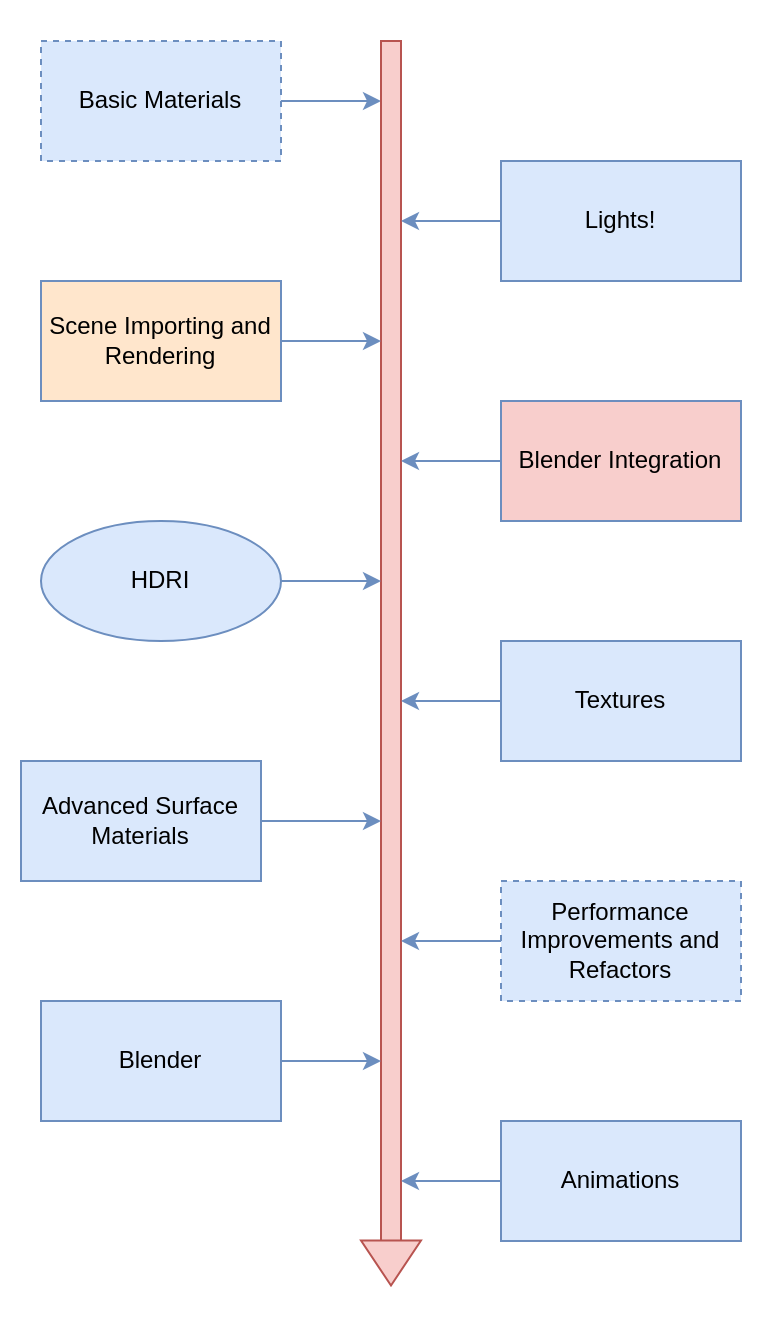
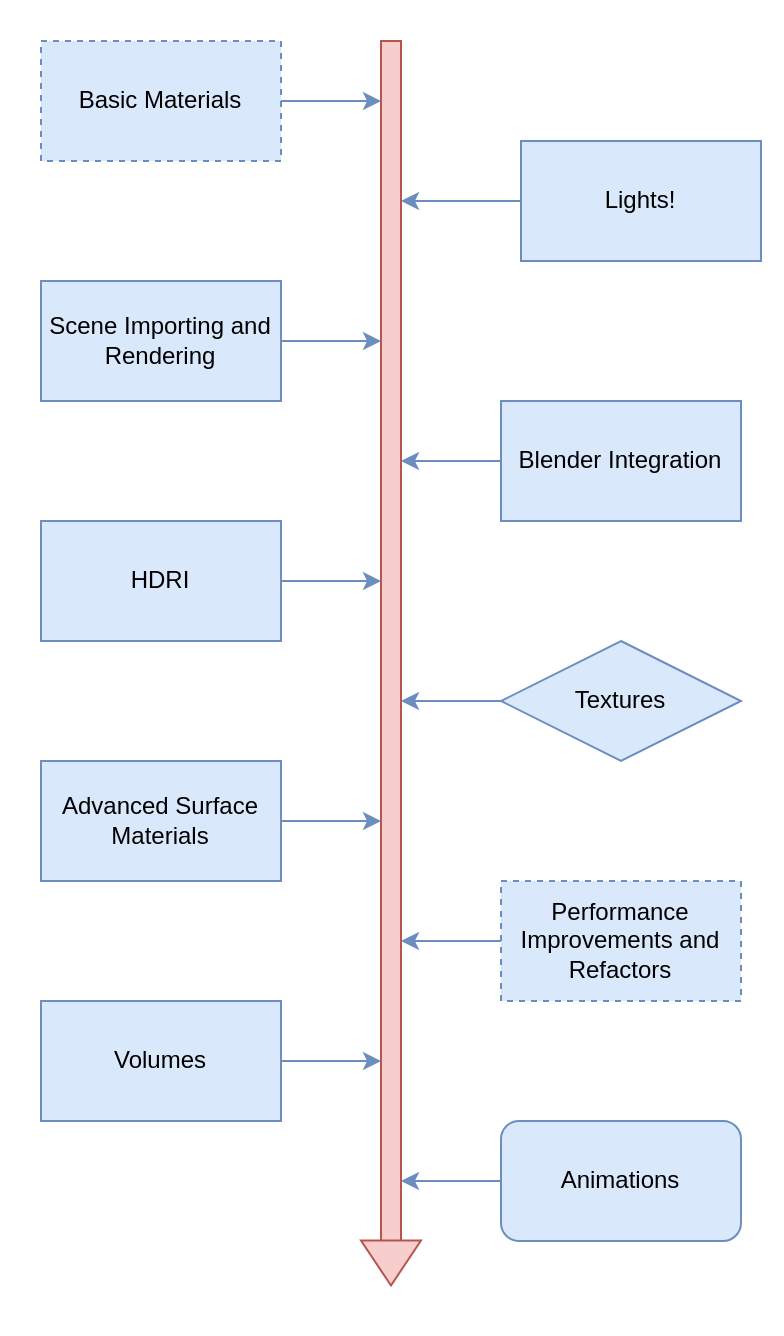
- <mxCell id="8" value="Lights!" style="rounded=0;whiteSpace=wrap;html=1;fillColor=#dae8fc;strokeColor=#6c8ebf;" vertex="1" parent="1"><mxGeometry x="250" y="80" width="120" height="60" as="geometry" /></mxCell>
+ <mxCell id="8" value="Lights!" style="rounded=0;whiteSpace=wrap;html=1;fillColor=#dae8fc;strokeColor=#6c8ebf;" vertex="1" parent="1"><mxGeometry x="260" y="70" width="120" height="60" as="geometry" /></mxCell>
- <mxCell id="6" value="Scene Importing and Rendering" style="rounded=0;whiteSpace=wrap;html=1;fillColor=#ffe6cc;strokeColor=#6c8ebf;" vertex="1" parent="1"><mxGeometry x="20" y="140" width="120" height="60" as="geometry" /></mxCell>
+ <mxCell id="6" value="Scene Importing and Rendering" style="rounded=0;whiteSpace=wrap;html=1;fillColor=#dae8fc;strokeColor=#6c8ebf;" vertex="1" parent="1"><mxGeometry x="20" y="140" width="120" height="60" as="geometry" /></mxCell>
- <mxCell id="10" value="Blender Integration" style="rounded=0;whiteSpace=wrap;html=1;fillColor=#f8cecc;strokeColor=#6c8ebf;" vertex="1" parent="1"><mxGeometry x="250" y="200" width="120" height="60" as="geometry" /></mxCell>
+ <mxCell id="10" value="Blender Integration" style="rounded=0;whiteSpace=wrap;html=1;fillColor=#dae8fc;strokeColor=#6c8ebf;" vertex="1" parent="1"><mxGeometry x="250" y="200" width="120" height="60" as="geometry" /></mxCell>
- <mxCell id="23" value="HDRI" style="ellipse;whiteSpace=wrap;html=1;fillColor=#dae8fc;strokeColor=#6c8ebf;" vertex="1" parent="1"><mxGeometry x="20" y="260" width="120" height="60" as="geometry" /></mxCell>
+ <mxCell id="23" value="HDRI" style="rounded=0;whiteSpace=wrap;html=1;fillColor=#dae8fc;strokeColor=#6c8ebf;" vertex="1" parent="1"><mxGeometry x="20" y="260" width="120" height="60" as="geometry" /></mxCell>
- <mxCell id="14" value="Textures" style="rounded=0;whiteSpace=wrap;html=1;fillColor=#dae8fc;strokeColor=#6c8ebf;" vertex="1" parent="1"><mxGeometry x="250" y="320" width="120" height="60" as="geometry" /></mxCell>
+ <mxCell id="14" value="Textures" style="rhombus;whiteSpace=wrap;html=1;fillColor=#dae8fc;strokeColor=#6c8ebf;" vertex="1" parent="1"><mxGeometry x="250" y="320" width="120" height="60" as="geometry" /></mxCell>
- <mxCell id="12" value="Advanced Surface Materials" style="rounded=0;whiteSpace=wrap;html=1;fillColor=#dae8fc;strokeColor=#6c8ebf;" vertex="1" parent="1"><mxGeometry x="10" y="380" width="120" height="60" as="geometry" /></mxCell>
+ <mxCell id="12" value="Advanced Surface Materials" style="rounded=0;whiteSpace=wrap;html=1;fillColor=#dae8fc;strokeColor=#6c8ebf;" vertex="1" parent="1"><mxGeometry x="20" y="380" width="120" height="60" as="geometry" /></mxCell>
- <mxCell id="16" value="Blender" style="rounded=0;whiteSpace=wrap;html=1;fillColor=#dae8fc;strokeColor=#6c8ebf;" vertex="1" parent="1"><mxGeometry x="20" y="500" width="120" height="60" as="geometry" /></mxCell>
+ <mxCell id="16" value="Volumes" style="rounded=0;whiteSpace=wrap;html=1;fillColor=#dae8fc;strokeColor=#6c8ebf;" vertex="1" parent="1"><mxGeometry x="20" y="500" width="120" height="60" as="geometry" /></mxCell>
- <mxCell id="20" value="Animations" style="rounded=0;whiteSpace=wrap;html=1;fillColor=#dae8fc;strokeColor=#6c8ebf;" vertex="1" parent="1"><mxGeometry x="250" y="560" width="120" height="60" as="geometry" /></mxCell>
+ <mxCell id="20" value="Animations" style="whiteSpace=wrap;html=1;fillColor=#dae8fc;strokeColor=#6c8ebf;rounded=1;" vertex="1" parent="1"><mxGeometry x="250" y="560" width="120" height="60" as="geometry" /></mxCell>
